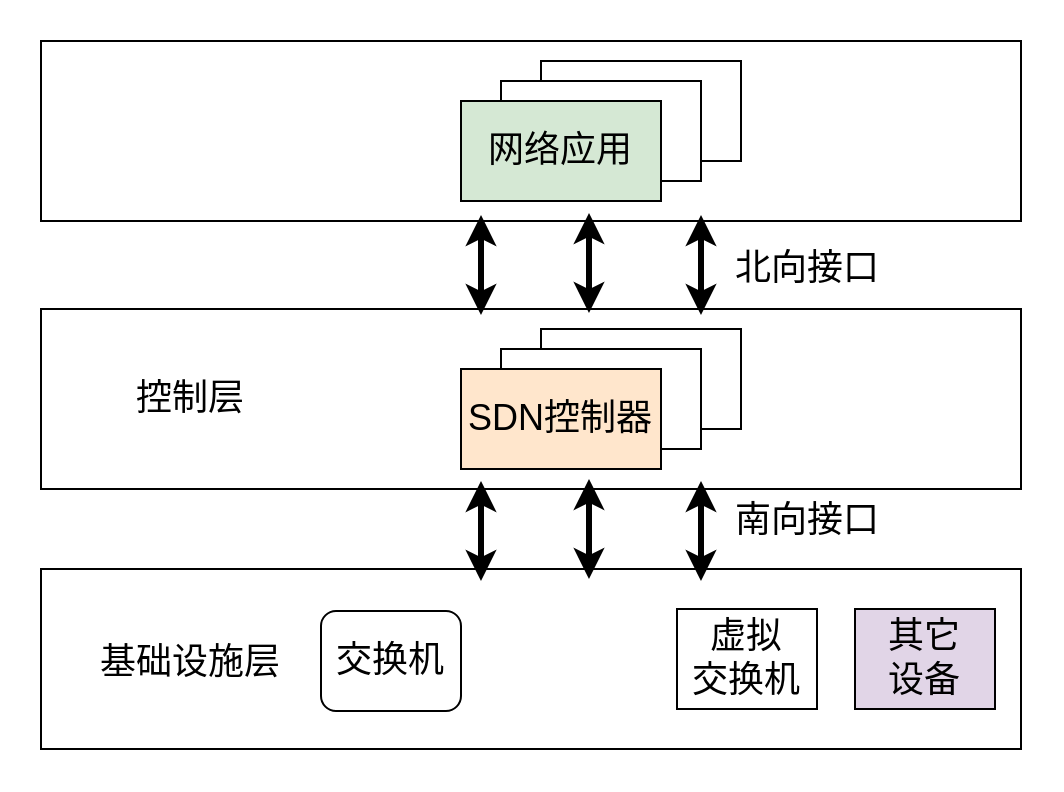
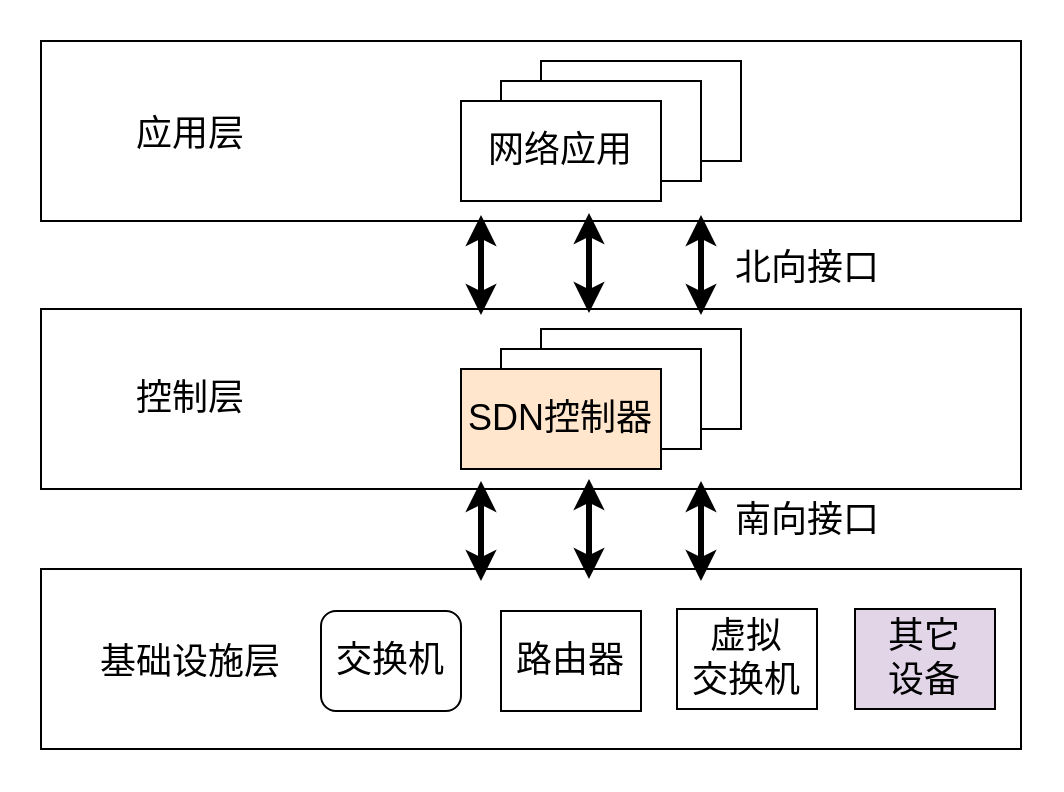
+ <mxCell id="6" value="&lt;font style=&quot;font-size: 18px&quot;&gt;应用层&lt;/font&gt;" style="text;html=1;strokeColor=none;fillColor=none;align=center;verticalAlign=middle;whiteSpace=wrap;rounded=0;" parent="1" vertex="1"><mxGeometry x="60" y="57" width="70" height="20" as="geometry" /></mxCell>
- <mxCell id="16" value="&lt;span style=&quot;font-size: 18px&quot;&gt;网络应用&lt;/span&gt;" style="rounded=0;whiteSpace=wrap;html=1;fillColor=#d5e8d4;" parent="1" vertex="1"><mxGeometry x="230" y="50" width="100" height="50" as="geometry" /></mxCell>
+ <mxCell id="16" value="&lt;span style=&quot;font-size: 18px&quot;&gt;网络应用&lt;/span&gt;" style="rounded=0;whiteSpace=wrap;html=1;" parent="1" vertex="1"><mxGeometry x="230" y="50" width="100" height="50" as="geometry" /></mxCell>
+ <mxCell id="11" value="&lt;font style=&quot;font-size: 18px&quot;&gt;路由器&lt;/font&gt;" style="rounded=0;whiteSpace=wrap;html=1;" parent="1" vertex="1"><mxGeometry x="250" y="305" width="70" height="50" as="geometry" /></mxCell>
